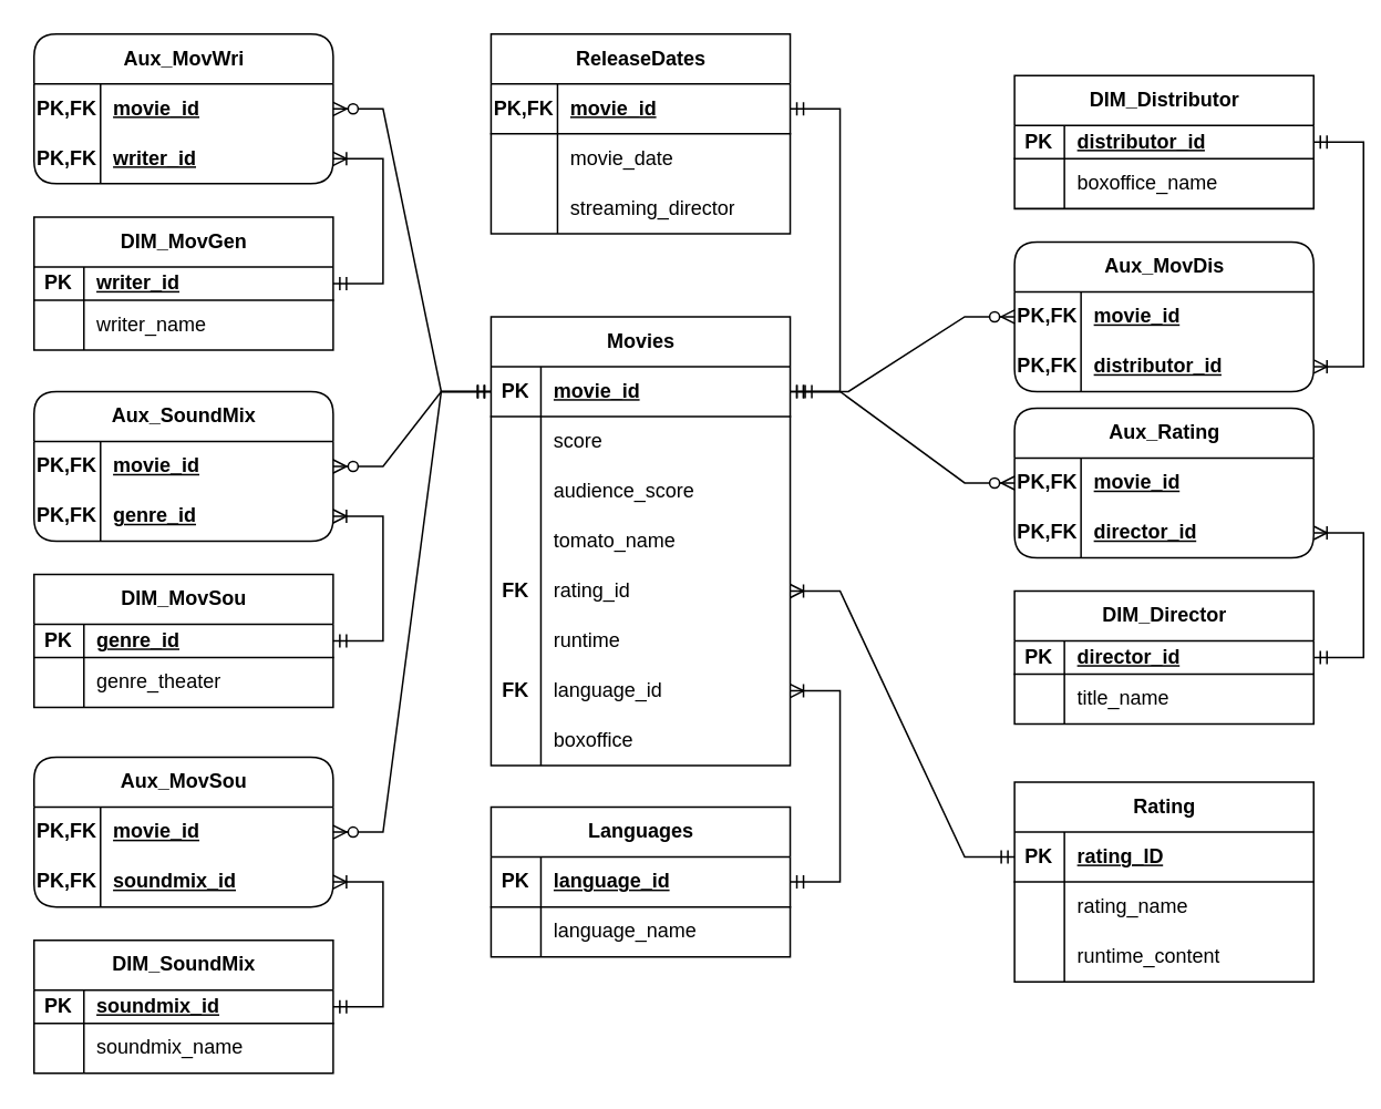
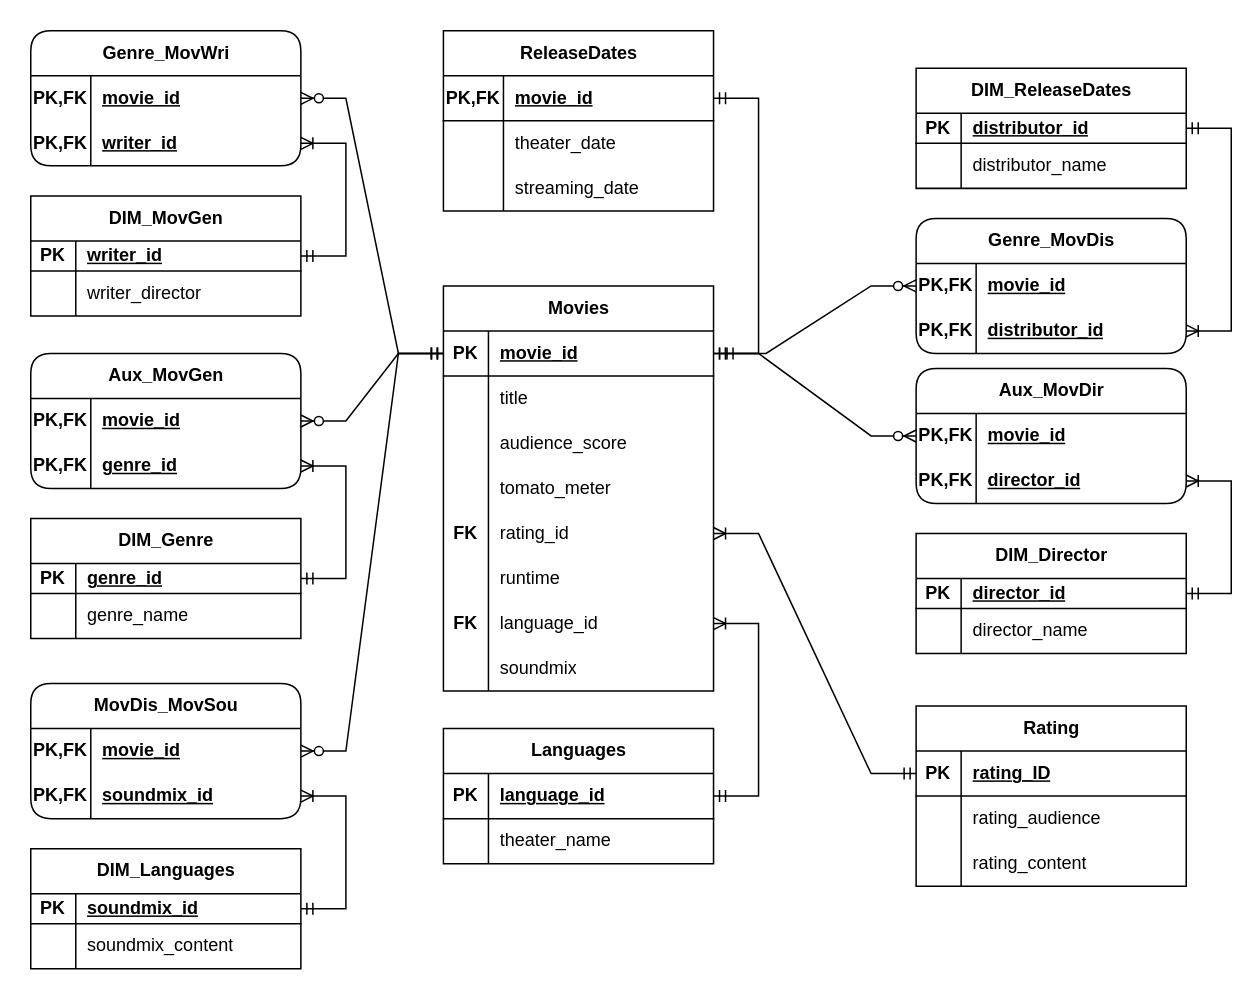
- <mxCell id="117" value="Aux_MovWri" style="shape=table;startSize=30;container=1;collapsible=1;childLayout=tableLayout;fixedRows=1;rowLines=0;fontStyle=1;align=center;resizeLast=1;html=1;rounded=1;" parent="1" vertex="1"><mxGeometry x="20" y="20" width="180" height="90" as="geometry" /></mxCell>
+ <mxCell id="117" value="Genre_MovWri" style="shape=table;startSize=30;container=1;collapsible=1;childLayout=tableLayout;fixedRows=1;rowLines=0;fontStyle=1;align=center;resizeLast=1;html=1;rounded=1;" parent="1" vertex="1"><mxGeometry x="20" y="20" width="180" height="90" as="geometry" /></mxCell>
- <mxCell id="68" value="DIM_Distributor" style="shape=table;startSize=30;container=1;collapsible=1;childLayout=tableLayout;fixedRows=1;rowLines=0;fontStyle=1;align=center;resizeLast=1;html=1;" parent="1" vertex="1"><mxGeometry x="610" y="45" width="180" height="80" as="geometry" /></mxCell>
+ <mxCell id="68" value="DIM_ReleaseDates" style="shape=table;startSize=30;container=1;collapsible=1;childLayout=tableLayout;fixedRows=1;rowLines=0;fontStyle=1;align=center;resizeLast=1;html=1;" parent="1" vertex="1"><mxGeometry x="610" y="45" width="180" height="80" as="geometry" /></mxCell>
- <mxCell id="64" value="movie_date" style="shape=partialRectangle;connectable=0;fillColor=none;top=0;left=0;bottom=0;right=0;align=left;spacingLeft=6;overflow=hidden;whiteSpace=wrap;html=1;" parent="62" vertex="1"><mxGeometry x="40" width="140" height="30" as="geometry"><mxRectangle width="140" height="30" as="alternateBounds" /></mxGeometry></mxCell>
+ <mxCell id="64" value="theater_date" style="shape=partialRectangle;connectable=0;fillColor=none;top=0;left=0;bottom=0;right=0;align=left;spacingLeft=6;overflow=hidden;whiteSpace=wrap;html=1;" parent="62" vertex="1"><mxGeometry x="40" width="140" height="30" as="geometry"><mxRectangle width="140" height="30" as="alternateBounds" /></mxGeometry></mxCell>
- <mxCell id="74" value="boxoffice_name" style="shape=partialRectangle;connectable=0;fillColor=none;top=0;left=0;bottom=0;right=0;align=left;spacingLeft=6;overflow=hidden;whiteSpace=wrap;html=1;" parent="72" vertex="1"><mxGeometry x="30" width="150" height="30" as="geometry"><mxRectangle width="150" height="30" as="alternateBounds" /></mxGeometry></mxCell>
+ <mxCell id="74" value="distributor_name" style="shape=partialRectangle;connectable=0;fillColor=none;top=0;left=0;bottom=0;right=0;align=left;spacingLeft=6;overflow=hidden;whiteSpace=wrap;html=1;" parent="72" vertex="1"><mxGeometry x="30" width="150" height="30" as="geometry"><mxRectangle width="150" height="30" as="alternateBounds" /></mxGeometry></mxCell>
- <mxCell id="67" value="streaming_director" style="shape=partialRectangle;connectable=0;fillColor=none;top=0;left=0;bottom=0;right=0;align=left;spacingLeft=6;overflow=hidden;whiteSpace=wrap;html=1;" parent="65" vertex="1"><mxGeometry x="40" width="140" height="30" as="geometry"><mxRectangle width="140" height="30" as="alternateBounds" /></mxGeometry></mxCell>
+ <mxCell id="67" value="streaming_date" style="shape=partialRectangle;connectable=0;fillColor=none;top=0;left=0;bottom=0;right=0;align=left;spacingLeft=6;overflow=hidden;whiteSpace=wrap;html=1;" parent="65" vertex="1"><mxGeometry x="40" width="140" height="30" as="geometry"><mxRectangle width="140" height="30" as="alternateBounds" /></mxGeometry></mxCell>
- <mxCell id="75" value="Aux_MovDis" style="shape=table;startSize=30;container=1;collapsible=1;childLayout=tableLayout;fixedRows=1;rowLines=0;fontStyle=1;align=center;resizeLast=1;html=1;rounded=1;" parent="1" vertex="1"><mxGeometry x="610" y="145" width="180" height="90" as="geometry" /></mxCell>
+ <mxCell id="75" value="Genre_MovDis" style="shape=table;startSize=30;container=1;collapsible=1;childLayout=tableLayout;fixedRows=1;rowLines=0;fontStyle=1;align=center;resizeLast=1;html=1;rounded=1;" parent="1" vertex="1"><mxGeometry x="610" y="145" width="180" height="90" as="geometry" /></mxCell>
- <mxCell id="116" value="writer_name" style="shape=partialRectangle;connectable=0;fillColor=none;top=0;left=0;bottom=0;right=0;align=left;spacingLeft=6;overflow=hidden;whiteSpace=wrap;html=1;" parent="114" vertex="1"><mxGeometry x="30" width="150" height="30" as="geometry"><mxRectangle width="150" height="30" as="alternateBounds" /></mxGeometry></mxCell>
+ <mxCell id="116" value="writer_director" style="shape=partialRectangle;connectable=0;fillColor=none;top=0;left=0;bottom=0;right=0;align=left;spacingLeft=6;overflow=hidden;whiteSpace=wrap;html=1;" parent="114" vertex="1"><mxGeometry x="30" width="150" height="30" as="geometry"><mxRectangle width="150" height="30" as="alternateBounds" /></mxGeometry></mxCell>
- <mxCell id="103" value="Aux_SoundMix" style="shape=table;startSize=30;container=1;collapsible=1;childLayout=tableLayout;fixedRows=1;rowLines=0;fontStyle=1;align=center;resizeLast=1;html=1;rounded=1;" parent="1" vertex="1"><mxGeometry x="20" y="235" width="180" height="90" as="geometry" /></mxCell>
+ <mxCell id="103" value="Aux_MovGen" style="shape=table;startSize=30;container=1;collapsible=1;childLayout=tableLayout;fixedRows=1;rowLines=0;fontStyle=1;align=center;resizeLast=1;html=1;rounded=1;" parent="1" vertex="1"><mxGeometry x="20" y="235" width="180" height="90" as="geometry" /></mxCell>
- <mxCell id="51" value="Aux_Rating" style="shape=table;startSize=30;container=1;collapsible=1;childLayout=tableLayout;fixedRows=1;rowLines=0;fontStyle=1;align=center;resizeLast=1;html=1;rounded=1;" parent="1" vertex="1"><mxGeometry x="610" y="245" width="180" height="90" as="geometry" /></mxCell>
+ <mxCell id="51" value="Aux_MovDir" style="shape=table;startSize=30;container=1;collapsible=1;childLayout=tableLayout;fixedRows=1;rowLines=0;fontStyle=1;align=center;resizeLast=1;html=1;rounded=1;" parent="1" vertex="1"><mxGeometry x="610" y="245" width="180" height="90" as="geometry" /></mxCell>
- <mxCell id="8" value="score" style="shape=partialRectangle;connectable=0;fillColor=none;top=0;left=0;bottom=0;right=0;align=left;spacingLeft=6;overflow=hidden;whiteSpace=wrap;html=1;" parent="6" vertex="1"><mxGeometry x="30" width="150" height="30" as="geometry"><mxRectangle width="150" height="30" as="alternateBounds" /></mxGeometry></mxCell>
+ <mxCell id="8" value="title" style="shape=partialRectangle;connectable=0;fillColor=none;top=0;left=0;bottom=0;right=0;align=left;spacingLeft=6;overflow=hidden;whiteSpace=wrap;html=1;" parent="6" vertex="1"><mxGeometry x="30" width="150" height="30" as="geometry"><mxRectangle width="150" height="30" as="alternateBounds" /></mxGeometry></mxCell>
- <mxCell id="14" value="tomato_name" style="shape=partialRectangle;connectable=0;fillColor=none;top=0;left=0;bottom=0;right=0;align=left;spacingLeft=6;overflow=hidden;whiteSpace=wrap;html=1;" parent="12" vertex="1"><mxGeometry x="30" width="150" height="30" as="geometry"><mxRectangle width="150" height="30" as="alternateBounds" /></mxGeometry></mxCell>
+ <mxCell id="14" value="tomato_meter" style="shape=partialRectangle;connectable=0;fillColor=none;top=0;left=0;bottom=0;right=0;align=left;spacingLeft=6;overflow=hidden;whiteSpace=wrap;html=1;" parent="12" vertex="1"><mxGeometry x="30" width="150" height="30" as="geometry"><mxRectangle width="150" height="30" as="alternateBounds" /></mxGeometry></mxCell>
- <mxCell id="96" value="DIM_MovSou" style="shape=table;startSize=30;container=1;collapsible=1;childLayout=tableLayout;fixedRows=1;rowLines=0;fontStyle=1;align=center;resizeLast=1;html=1;" parent="1" vertex="1"><mxGeometry x="20" y="345" width="180" height="80" as="geometry" /></mxCell>
+ <mxCell id="96" value="DIM_Genre" style="shape=table;startSize=30;container=1;collapsible=1;childLayout=tableLayout;fixedRows=1;rowLines=0;fontStyle=1;align=center;resizeLast=1;html=1;" parent="1" vertex="1"><mxGeometry x="20" y="345" width="180" height="80" as="geometry" /></mxCell>
- <mxCell id="102" value="genre_theater" style="shape=partialRectangle;connectable=0;fillColor=none;top=0;left=0;bottom=0;right=0;align=left;spacingLeft=6;overflow=hidden;whiteSpace=wrap;html=1;" parent="100" vertex="1"><mxGeometry x="30" width="150" height="30" as="geometry"><mxRectangle width="150" height="30" as="alternateBounds" /></mxGeometry></mxCell>
+ <mxCell id="102" value="genre_name" style="shape=partialRectangle;connectable=0;fillColor=none;top=0;left=0;bottom=0;right=0;align=left;spacingLeft=6;overflow=hidden;whiteSpace=wrap;html=1;" parent="100" vertex="1"><mxGeometry x="30" width="150" height="30" as="geometry"><mxRectangle width="150" height="30" as="alternateBounds" /></mxGeometry></mxCell>
- <mxCell id="50" value="title_name" style="shape=partialRectangle;connectable=0;fillColor=none;top=0;left=0;bottom=0;right=0;align=left;spacingLeft=6;overflow=hidden;whiteSpace=wrap;html=1;" parent="48" vertex="1"><mxGeometry x="30" width="150" height="30" as="geometry"><mxRectangle width="150" height="30" as="alternateBounds" /></mxGeometry></mxCell>
+ <mxCell id="50" value="director_name" style="shape=partialRectangle;connectable=0;fillColor=none;top=0;left=0;bottom=0;right=0;align=left;spacingLeft=6;overflow=hidden;whiteSpace=wrap;html=1;" parent="48" vertex="1"><mxGeometry x="30" width="150" height="30" as="geometry"><mxRectangle width="150" height="30" as="alternateBounds" /></mxGeometry></mxCell>
- <mxCell id="26" value="boxoffice" style="shape=partialRectangle;connectable=0;fillColor=none;top=0;left=0;bottom=0;right=0;align=left;spacingLeft=6;overflow=hidden;whiteSpace=wrap;html=1;" parent="24" vertex="1"><mxGeometry x="30" width="150" height="30" as="geometry"><mxRectangle width="150" height="30" as="alternateBounds" /></mxGeometry></mxCell>
+ <mxCell id="26" value="soundmix" style="shape=partialRectangle;connectable=0;fillColor=none;top=0;left=0;bottom=0;right=0;align=left;spacingLeft=6;overflow=hidden;whiteSpace=wrap;html=1;" parent="24" vertex="1"><mxGeometry x="30" width="150" height="30" as="geometry"><mxRectangle width="150" height="30" as="alternateBounds" /></mxGeometry></mxCell>
- <mxCell id="89" value="Aux_MovSou" style="shape=table;startSize=30;container=1;collapsible=1;childLayout=tableLayout;fixedRows=1;rowLines=0;fontStyle=1;align=center;resizeLast=1;html=1;rounded=1;" parent="1" vertex="1"><mxGeometry x="20" y="455" width="180" height="90" as="geometry" /></mxCell>
+ <mxCell id="89" value="MovDis_MovSou" style="shape=table;startSize=30;container=1;collapsible=1;childLayout=tableLayout;fixedRows=1;rowLines=0;fontStyle=1;align=center;resizeLast=1;html=1;rounded=1;" parent="1" vertex="1"><mxGeometry x="20" y="455" width="180" height="90" as="geometry" /></mxCell>
- <mxCell id="33" value="rating_name" style="shape=partialRectangle;connectable=0;fillColor=none;top=0;left=0;bottom=0;right=0;align=left;spacingLeft=6;overflow=hidden;whiteSpace=wrap;html=1;" parent="31" vertex="1"><mxGeometry x="30" width="150" height="30" as="geometry"><mxRectangle width="150" height="30" as="alternateBounds" /></mxGeometry></mxCell>
+ <mxCell id="33" value="rating_audience" style="shape=partialRectangle;connectable=0;fillColor=none;top=0;left=0;bottom=0;right=0;align=left;spacingLeft=6;overflow=hidden;whiteSpace=wrap;html=1;" parent="31" vertex="1"><mxGeometry x="30" width="150" height="30" as="geometry"><mxRectangle width="150" height="30" as="alternateBounds" /></mxGeometry></mxCell>
- <mxCell id="43" value="language_name" style="shape=partialRectangle;connectable=0;fillColor=none;top=0;left=0;bottom=0;right=0;align=left;spacingLeft=6;overflow=hidden;whiteSpace=wrap;html=1;" parent="41" vertex="1"><mxGeometry x="30" width="150" height="30" as="geometry"><mxRectangle width="150" height="30" as="alternateBounds" /></mxGeometry></mxCell>
+ <mxCell id="43" value="theater_name" style="shape=partialRectangle;connectable=0;fillColor=none;top=0;left=0;bottom=0;right=0;align=left;spacingLeft=6;overflow=hidden;whiteSpace=wrap;html=1;" parent="41" vertex="1"><mxGeometry x="30" width="150" height="30" as="geometry"><mxRectangle width="150" height="30" as="alternateBounds" /></mxGeometry></mxCell>
- <mxCell id="36" value="runtime_content" style="shape=partialRectangle;connectable=0;fillColor=none;top=0;left=0;bottom=0;right=0;align=left;spacingLeft=6;overflow=hidden;whiteSpace=wrap;html=1;" parent="34" vertex="1"><mxGeometry x="30" width="150" height="30" as="geometry"><mxRectangle width="150" height="30" as="alternateBounds" /></mxGeometry></mxCell>
+ <mxCell id="36" value="rating_content" style="shape=partialRectangle;connectable=0;fillColor=none;top=0;left=0;bottom=0;right=0;align=left;spacingLeft=6;overflow=hidden;whiteSpace=wrap;html=1;" parent="34" vertex="1"><mxGeometry x="30" width="150" height="30" as="geometry"><mxRectangle width="150" height="30" as="alternateBounds" /></mxGeometry></mxCell>
- <mxCell id="82" value="DIM_SoundMix" style="shape=table;startSize=30;container=1;collapsible=1;childLayout=tableLayout;fixedRows=1;rowLines=0;fontStyle=1;align=center;resizeLast=1;html=1;" parent="1" vertex="1"><mxGeometry x="20" y="565" width="180" height="80" as="geometry" /></mxCell>
+ <mxCell id="82" value="DIM_Languages" style="shape=table;startSize=30;container=1;collapsible=1;childLayout=tableLayout;fixedRows=1;rowLines=0;fontStyle=1;align=center;resizeLast=1;html=1;" parent="1" vertex="1"><mxGeometry x="20" y="565" width="180" height="80" as="geometry" /></mxCell>
- <mxCell id="88" value="soundmix_name" style="shape=partialRectangle;connectable=0;fillColor=none;top=0;left=0;bottom=0;right=0;align=left;spacingLeft=6;overflow=hidden;whiteSpace=wrap;html=1;" parent="86" vertex="1"><mxGeometry x="30" width="150" height="30" as="geometry"><mxRectangle width="150" height="30" as="alternateBounds" /></mxGeometry></mxCell>
+ <mxCell id="88" value="soundmix_content" style="shape=partialRectangle;connectable=0;fillColor=none;top=0;left=0;bottom=0;right=0;align=left;spacingLeft=6;overflow=hidden;whiteSpace=wrap;html=1;" parent="86" vertex="1"><mxGeometry x="30" width="150" height="30" as="geometry"><mxRectangle width="150" height="30" as="alternateBounds" /></mxGeometry></mxCell>
